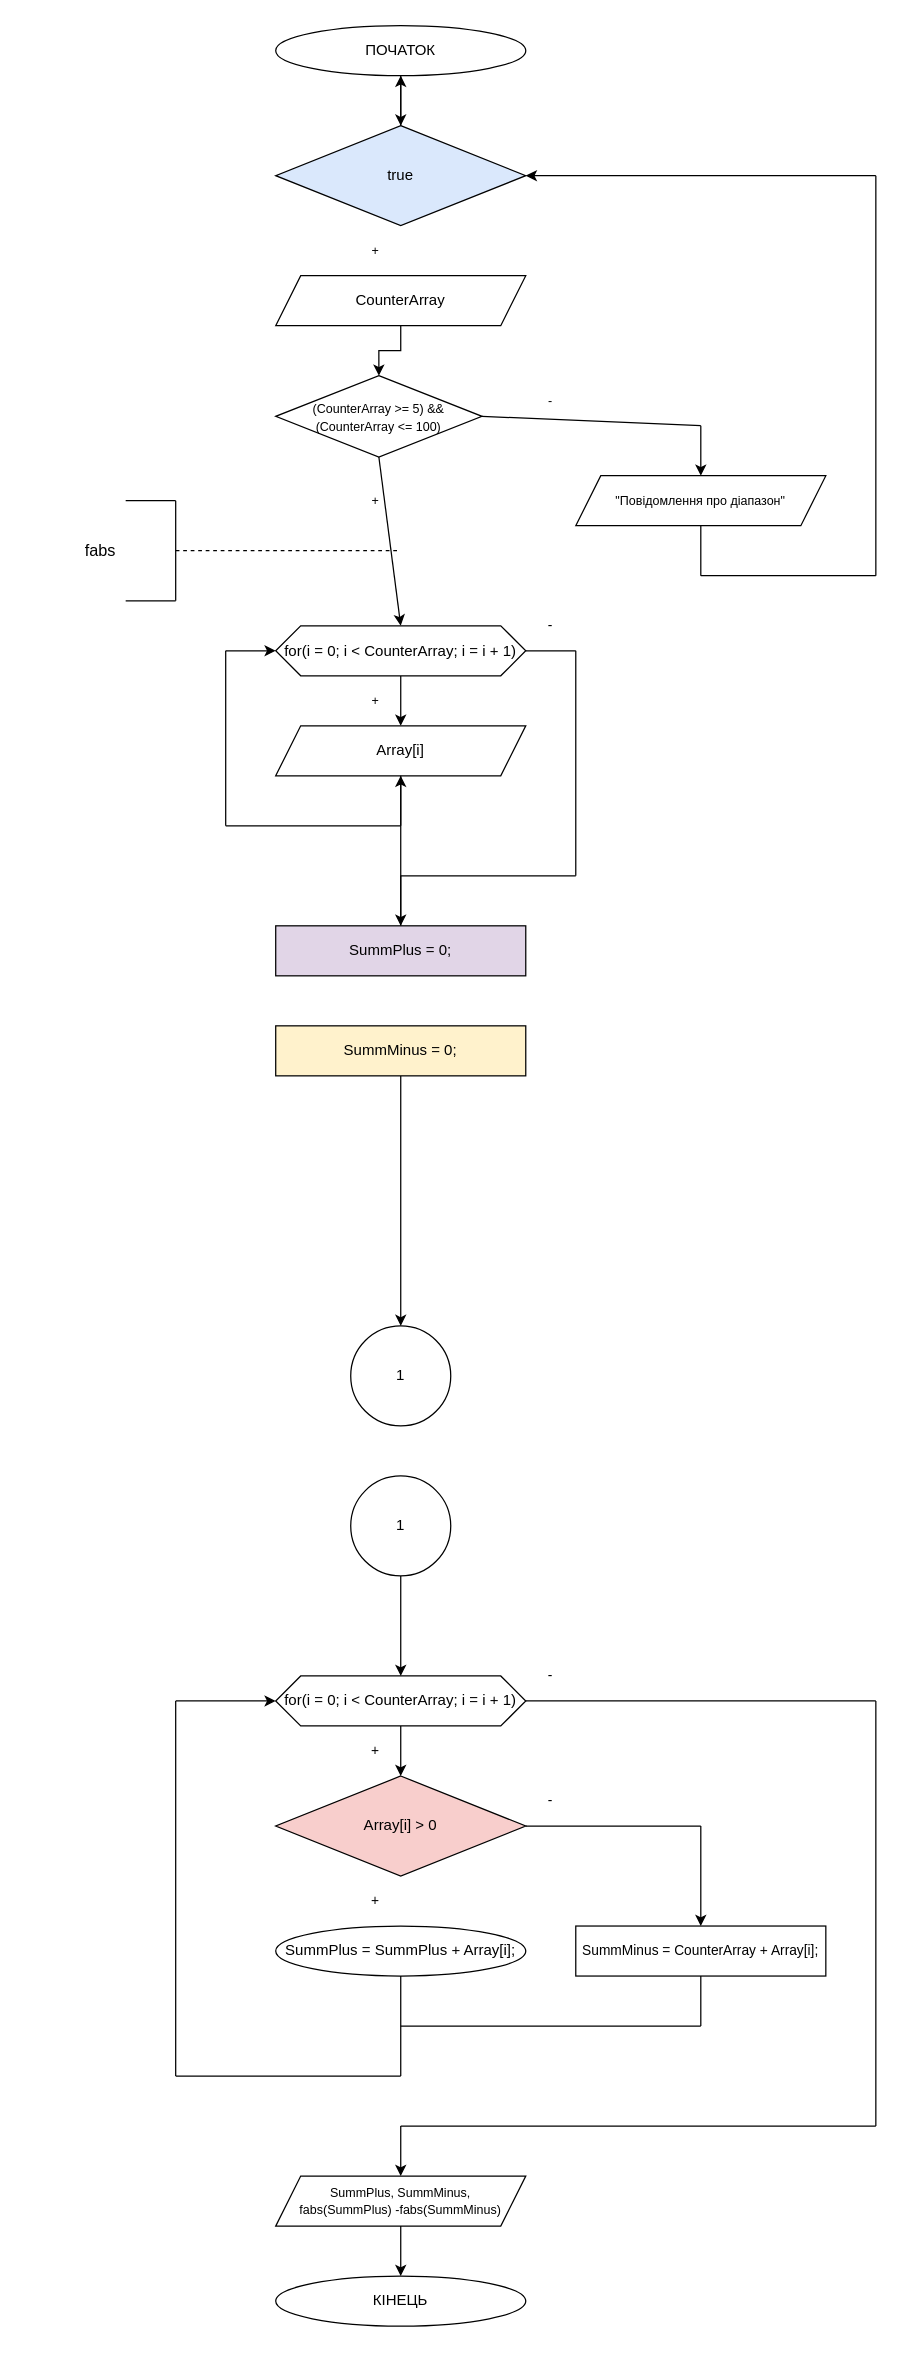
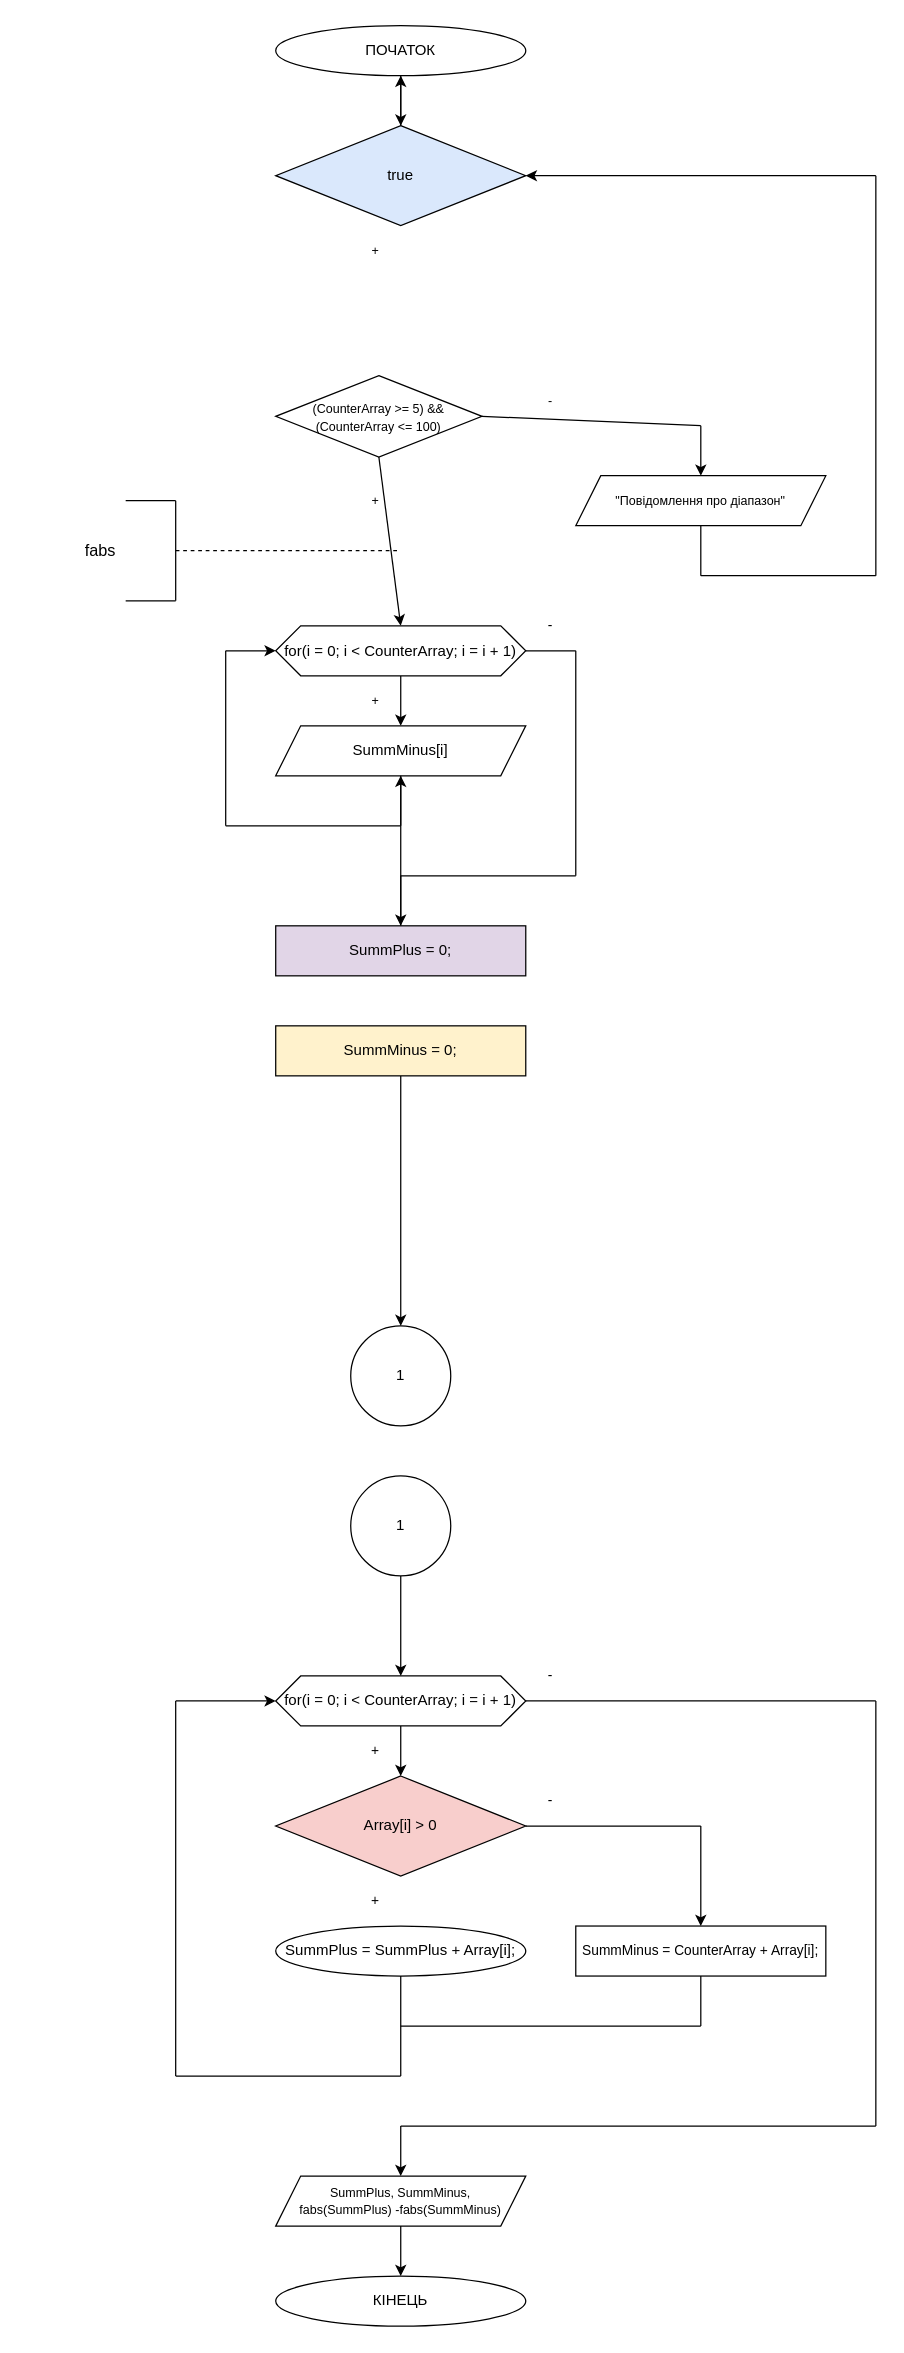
- <mxCell id="32" value="CounterArray" style="shape=parallelogram;perimeter=parallelogramPerimeter;whiteSpace=wrap;html=1;fixedSize=1;" parent="1" vertex="1"><mxGeometry x="220" y="220" width="200" height="40" as="geometry" /></mxCell>
- <mxCell id="31" value="" style="edgeStyle=orthogonalEdgeStyle;rounded=0;orthogonalLoop=1;jettySize=auto;html=1;fontSize=10;" parent="1" source="32" target="33" edge="1"><mxGeometry relative="1" as="geometry" /></mxCell>
- <mxCell id="52" value="Array[i]" style="shape=parallelogram;perimeter=parallelogramPerimeter;whiteSpace=wrap;html=1;fixedSize=1;fontSize=12;fontColor=none;" parent="1" vertex="1"><mxGeometry x="220" y="580" width="200" height="40" as="geometry" /></mxCell>
+ <mxCell id="52" value="SummMinus[i]" style="shape=parallelogram;perimeter=parallelogramPerimeter;whiteSpace=wrap;html=1;fixedSize=1;fontSize=12;fontColor=none;" parent="1" vertex="1"><mxGeometry x="220" y="580" width="200" height="40" as="geometry" /></mxCell>
